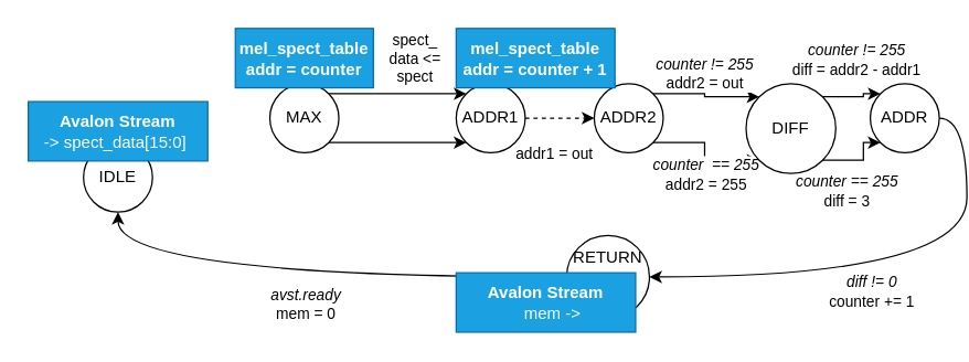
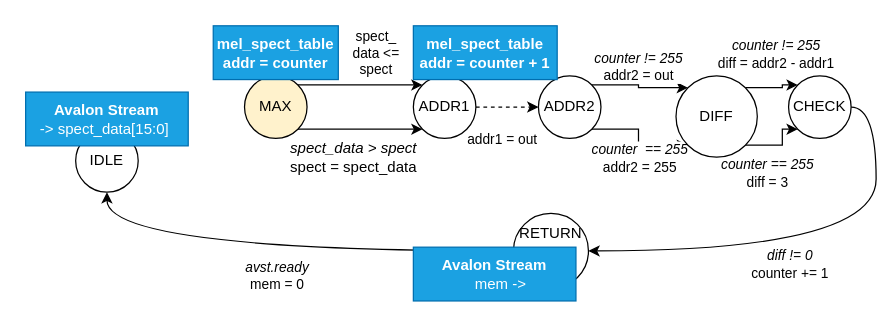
- <mxCell id="7" value="MAX" style="ellipse;whiteSpace=wrap;html=1;" parent="1" vertex="1"><mxGeometry x="195" y="60" width="50" height="50" as="geometry" /></mxCell>
+ <mxCell id="7" value="MAX" style="ellipse;whiteSpace=wrap;html=1;fillColor=#fff2cc;" parent="1" vertex="1"><mxGeometry x="195" y="60" width="50" height="50" as="geometry" /></mxCell>
- <mxCell id="25" value="ADDR" style="ellipse;whiteSpace=wrap;html=1;" parent="1" vertex="1"><mxGeometry x="630" y="60" width="50" height="50" as="geometry" /></mxCell>
+ <mxCell id="25" value="CHECK" style="ellipse;whiteSpace=wrap;html=1;" parent="1" vertex="1"><mxGeometry x="630" y="60" width="50" height="50" as="geometry" /></mxCell>
+ <mxCell id="11" value="&lt;i&gt;spect_data &amp;gt; spect&lt;br&gt;&lt;/i&gt;&lt;span style=&quot;background-color: initial;&quot;&gt;spect =&amp;nbsp;&lt;/span&gt;spect_data" style="text;html=1;align=center;verticalAlign=middle;whiteSpace=wrap;rounded=0;" parent="1" vertex="1"><mxGeometry x="220" y="110" width="125" height="30" as="geometry" /></mxCell>
